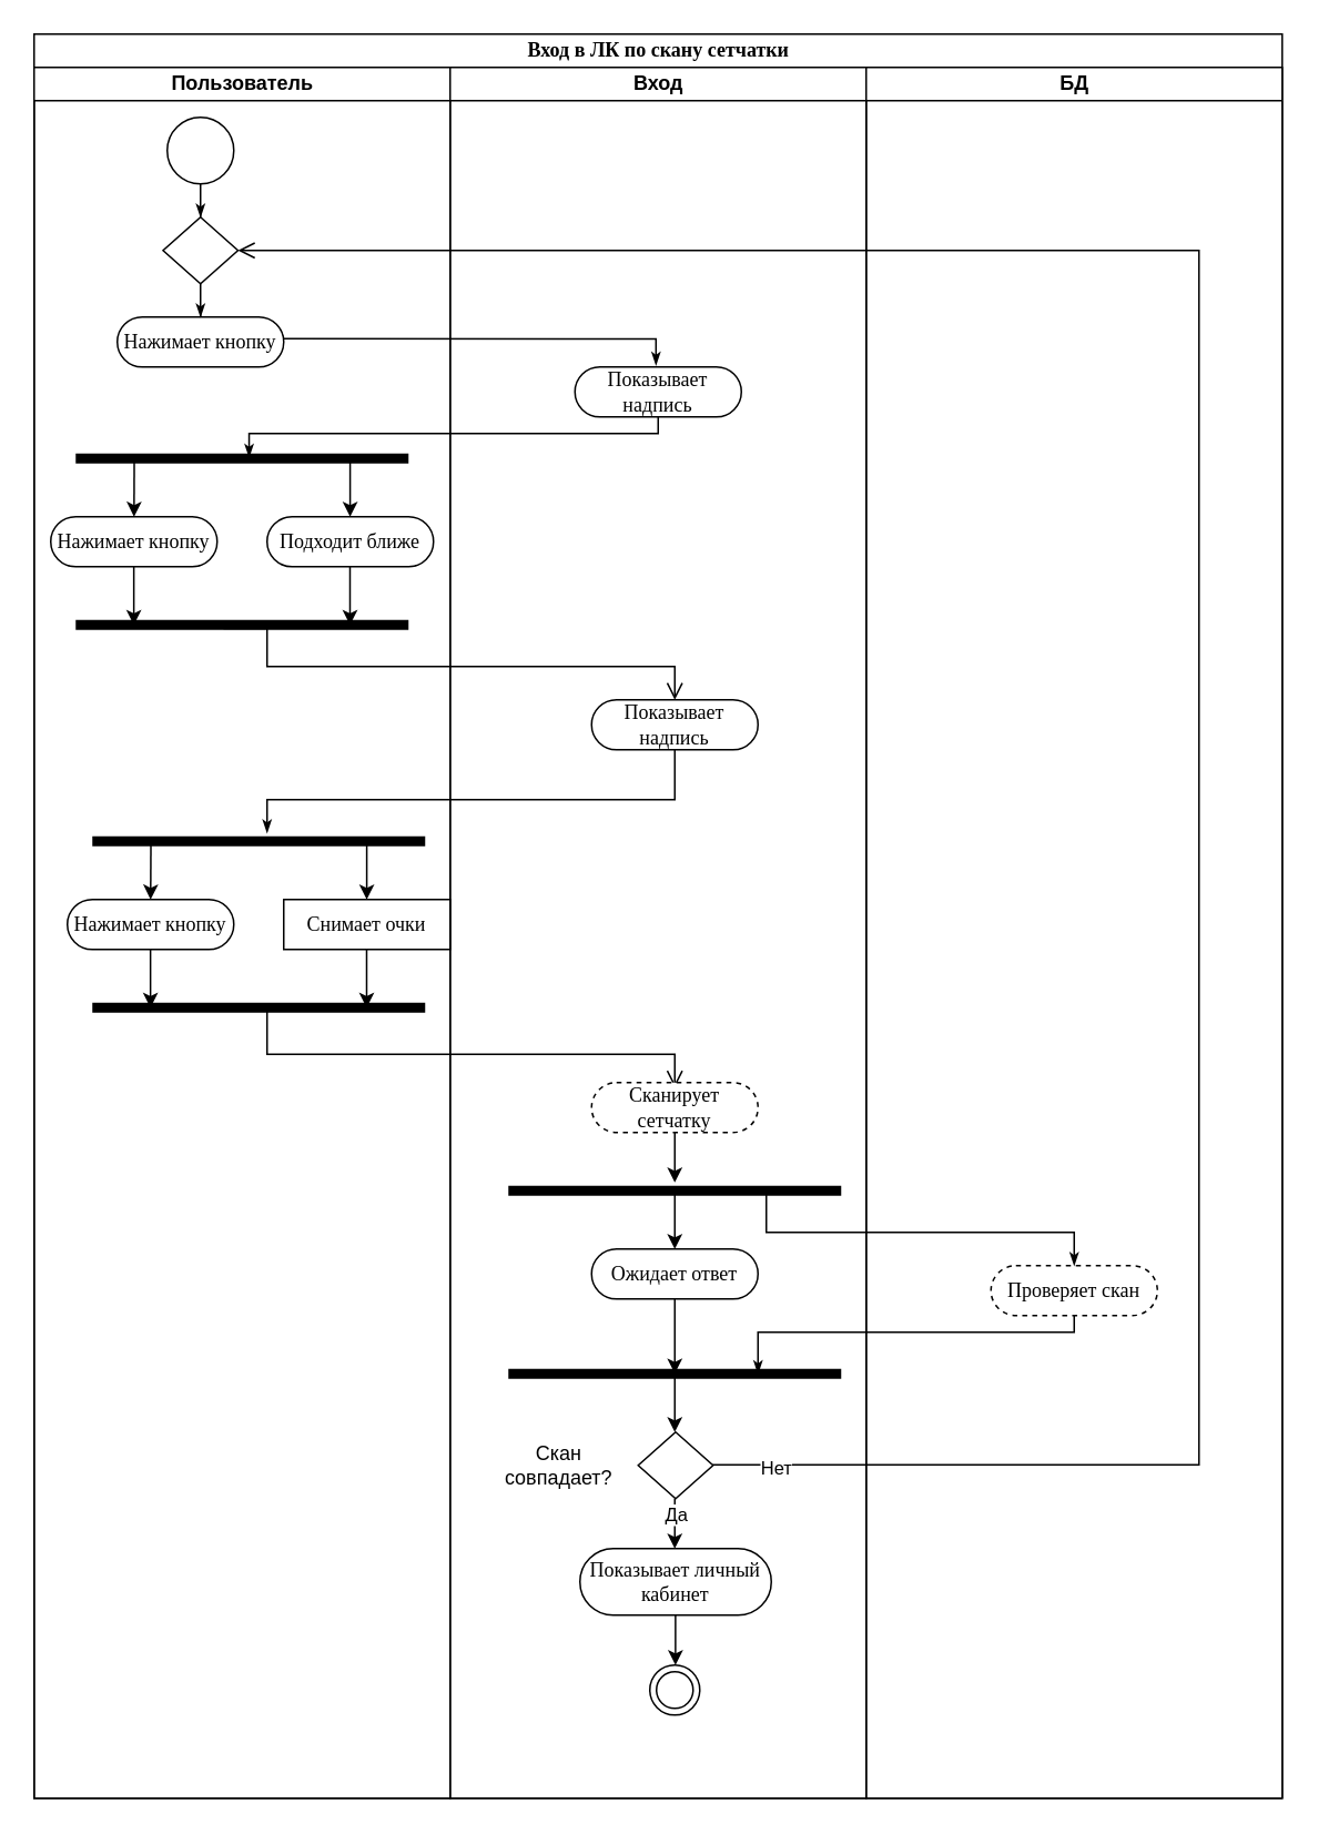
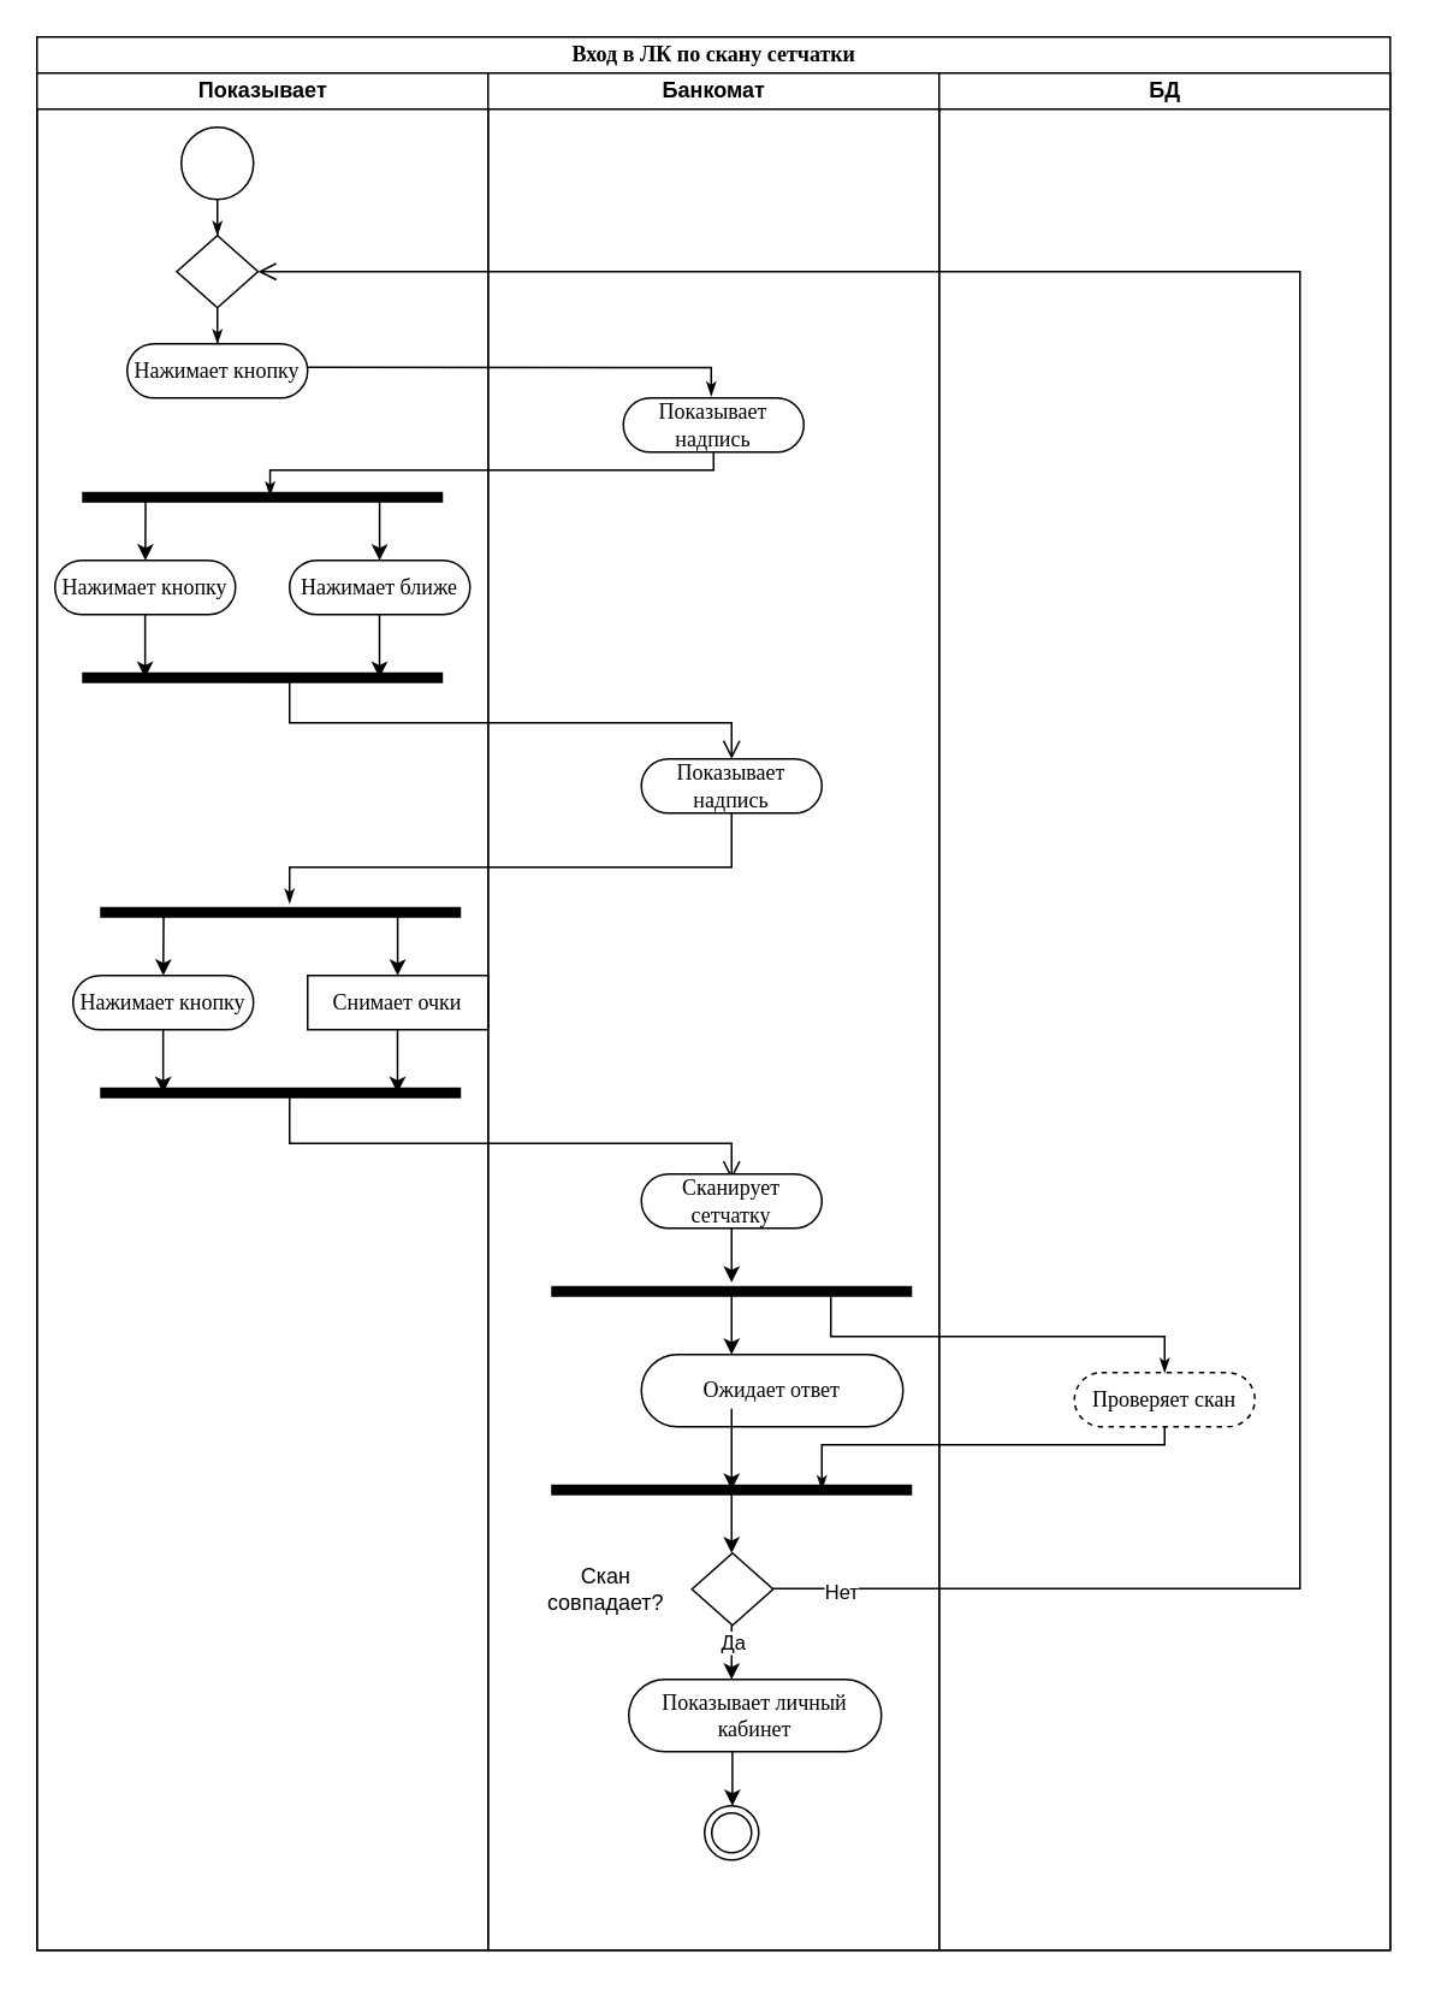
- <mxCell id="3" value="Пользователь" style="swimlane;html=1;startSize=20;" parent="2" vertex="1"><mxGeometry y="20" width="250" height="1040" as="geometry" /></mxCell>
+ <mxCell id="3" value="Показывает" style="swimlane;html=1;startSize=20;" parent="2" vertex="1"><mxGeometry y="20" width="250" height="1040" as="geometry" /></mxCell>
- <mxCell id="27" value="Вход" style="swimlane;html=1;startSize=20;" parent="2" vertex="1"><mxGeometry x="250" y="20" width="250" height="1040" as="geometry" /></mxCell>
+ <mxCell id="27" value="Банкомат" style="swimlane;html=1;startSize=20;" parent="2" vertex="1"><mxGeometry x="250" y="20" width="250" height="1040" as="geometry" /></mxCell>
- <mxCell id="6" value="Подходит ближе" style="rounded=1;whiteSpace=wrap;html=1;shadow=0;comic=0;labelBackgroundColor=none;strokeWidth=1;fontFamily=Verdana;fontSize=12;align=center;arcSize=50;" vertex="1" parent="3"><mxGeometry x="140" y="270" width="100" height="30" as="geometry" /></mxCell>
+ <mxCell id="6" value="Нажимает ближе" style="rounded=1;whiteSpace=wrap;html=1;shadow=0;comic=0;labelBackgroundColor=none;strokeWidth=1;fontFamily=Verdana;fontSize=12;align=center;arcSize=50;" vertex="1" parent="3"><mxGeometry x="140" y="270" width="100" height="30" as="geometry" /></mxCell>
- <mxCell id="32" value="Сканирует&lt;br&gt;сетчатку" style="rounded=1;whiteSpace=wrap;html=1;shadow=0;comic=0;labelBackgroundColor=none;strokeWidth=1;fontFamily=Verdana;fontSize=12;align=center;arcSize=50;dashed=1;" vertex="1" parent="27"><mxGeometry x="85" y="610" width="100" height="30" as="geometry" /></mxCell>
+ <mxCell id="32" value="Сканирует&lt;br&gt;сетчатку" style="rounded=1;whiteSpace=wrap;html=1;shadow=0;comic=0;labelBackgroundColor=none;strokeWidth=1;fontFamily=Verdana;fontSize=12;align=center;arcSize=50;" vertex="1" parent="27"><mxGeometry x="85" y="610" width="100" height="30" as="geometry" /></mxCell>
- <mxCell id="36" value="Ожидает ответ" style="rounded=1;whiteSpace=wrap;html=1;shadow=0;comic=0;labelBackgroundColor=none;strokeWidth=1;fontFamily=Verdana;fontSize=12;align=center;arcSize=50;" vertex="1" parent="27"><mxGeometry x="85" y="710" width="100" height="30" as="geometry" /></mxCell>
+ <mxCell id="36" value="Ожидает ответ" style="rounded=1;whiteSpace=wrap;html=1;shadow=0;comic=0;labelBackgroundColor=none;strokeWidth=1;fontFamily=Verdana;fontSize=12;align=center;arcSize=50;" vertex="1" parent="27"><mxGeometry x="85" y="710" width="145" height="40" as="geometry" /></mxCell>
- <mxCell id="41" value="Показывает личный кабинет" style="rounded=1;whiteSpace=wrap;html=1;shadow=0;comic=0;labelBackgroundColor=none;strokeWidth=1;fontFamily=Verdana;fontSize=12;align=center;arcSize=50;" vertex="1" parent="27"><mxGeometry x="78" y="890" width="115" height="40" as="geometry" /></mxCell>
+ <mxCell id="41" value="Показывает личный кабинет" style="rounded=1;whiteSpace=wrap;html=1;shadow=0;comic=0;labelBackgroundColor=none;strokeWidth=1;fontFamily=Verdana;fontSize=12;align=center;arcSize=50;" vertex="1" parent="27"><mxGeometry x="78" y="890" width="140" height="40" as="geometry" /></mxCell>
